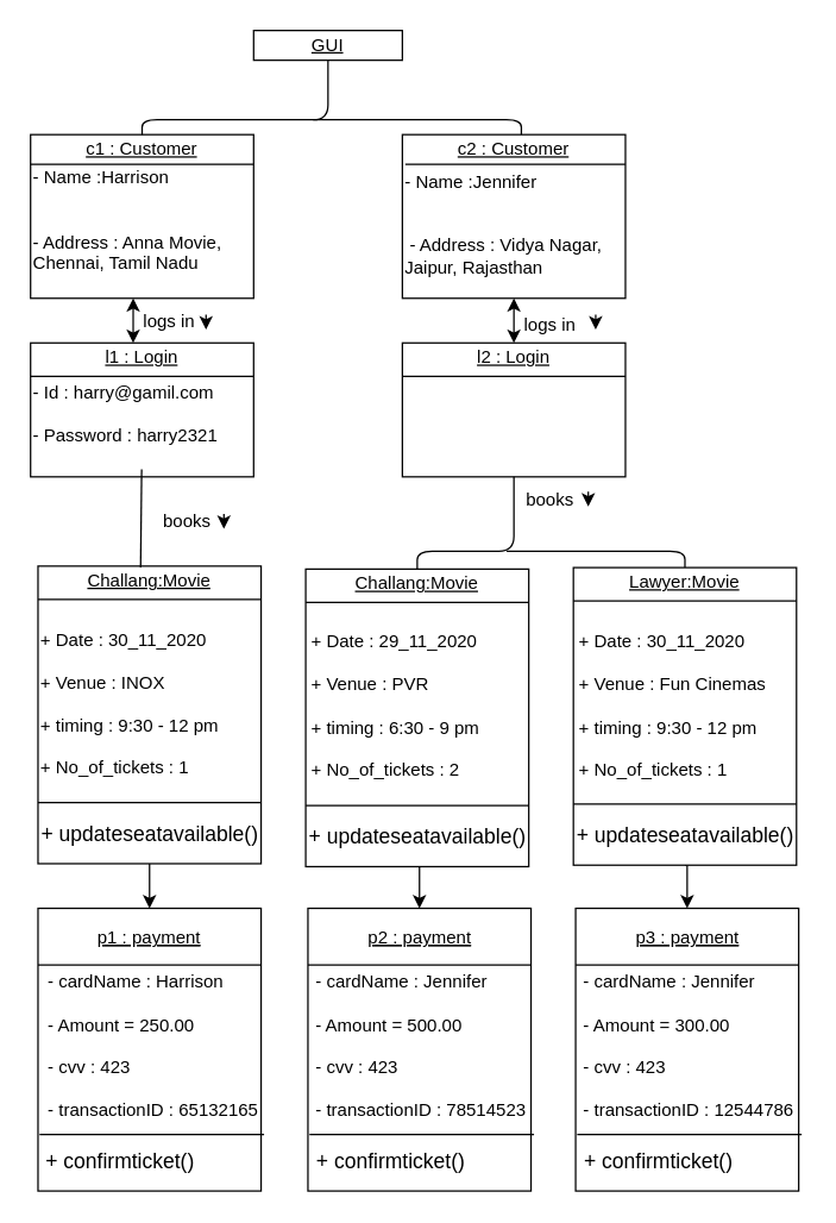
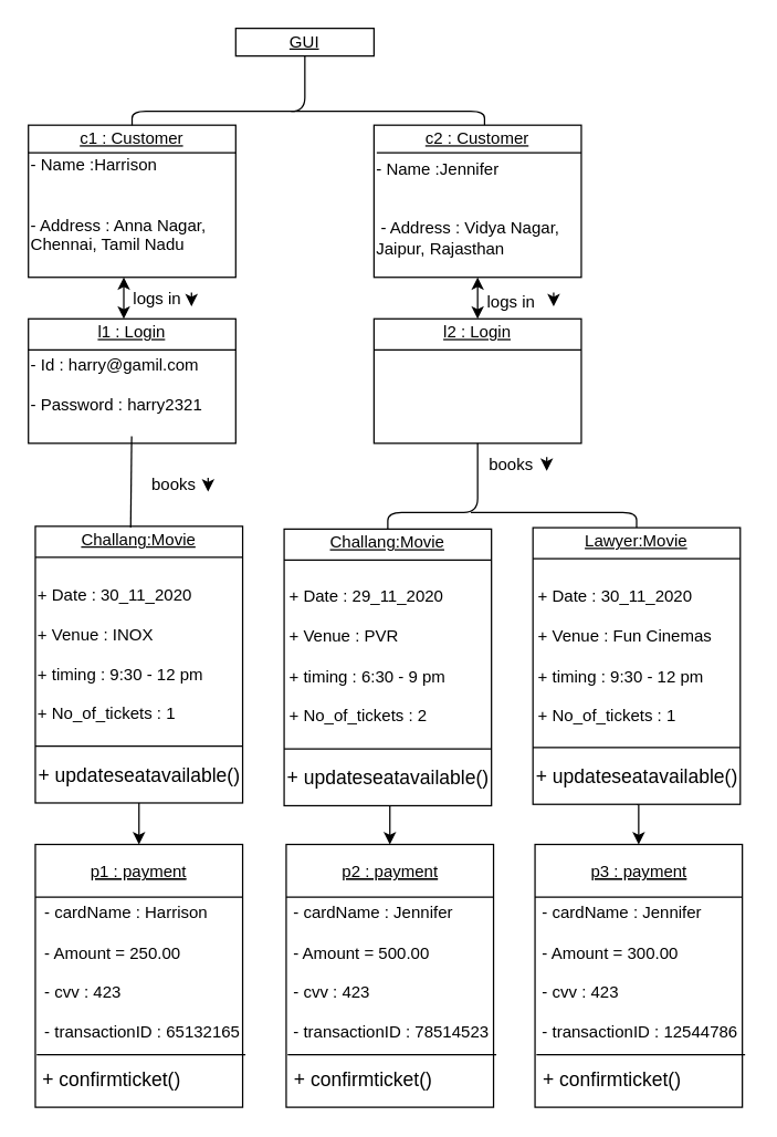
- <mxCell id="6" value="&lt;div align=&quot;left&quot;&gt;&lt;br&gt;&lt;/div&gt;&lt;div align=&quot;left&quot;&gt;- Name :Harrison&lt;/div&gt;&lt;div align=&quot;left&quot;&gt;&lt;br&gt;&lt;/div&gt;&lt;div align=&quot;left&quot;&gt;&lt;br&gt;&lt;/div&gt;&lt;div align=&quot;left&quot;&gt;- Address : Anna Movie,&lt;/div&gt;&lt;div align=&quot;left&quot;&gt;Chennai, Tamil Nadu&lt;br&gt;&lt;/div&gt;&lt;div align=&quot;left&quot;&gt;&lt;br&gt;&lt;/div&gt;&lt;div align=&quot;left&quot;&gt;&lt;br&gt;&lt;/div&gt;" style="text;html=1;strokeColor=none;fillColor=none;align=left;verticalAlign=middle;whiteSpace=wrap;rounded=0;" vertex="1" parent="1"><mxGeometry x="20" y="110" width="150" height="90" as="geometry" /></mxCell>
+ <mxCell id="6" value="&lt;div align=&quot;left&quot;&gt;&lt;br&gt;&lt;/div&gt;&lt;div align=&quot;left&quot;&gt;- Name :Harrison&lt;/div&gt;&lt;div align=&quot;left&quot;&gt;&lt;br&gt;&lt;/div&gt;&lt;div align=&quot;left&quot;&gt;&lt;br&gt;&lt;/div&gt;&lt;div align=&quot;left&quot;&gt;- Address : Anna Nagar,&lt;/div&gt;&lt;div align=&quot;left&quot;&gt;Chennai, Tamil Nadu&lt;br&gt;&lt;/div&gt;&lt;div align=&quot;left&quot;&gt;&lt;br&gt;&lt;/div&gt;&lt;div align=&quot;left&quot;&gt;&lt;br&gt;&lt;/div&gt;" style="text;html=1;strokeColor=none;fillColor=none;align=left;verticalAlign=middle;whiteSpace=wrap;rounded=0;" vertex="1" parent="1"><mxGeometry x="20" y="110" width="150" height="90" as="geometry" /></mxCell>
